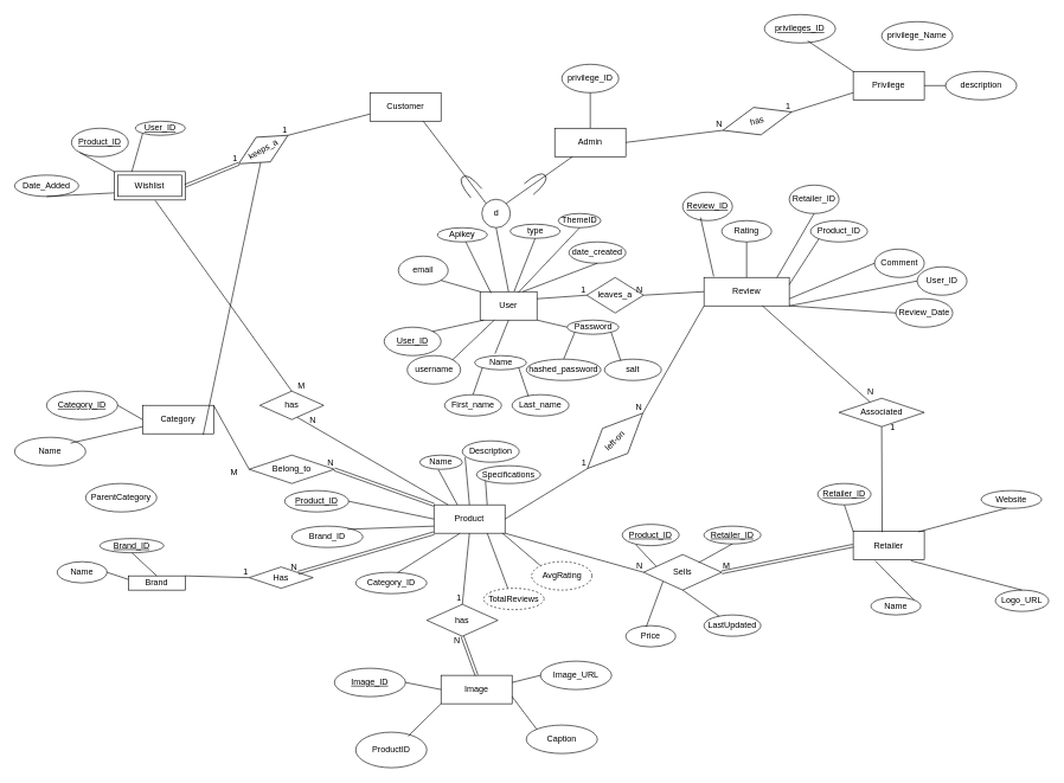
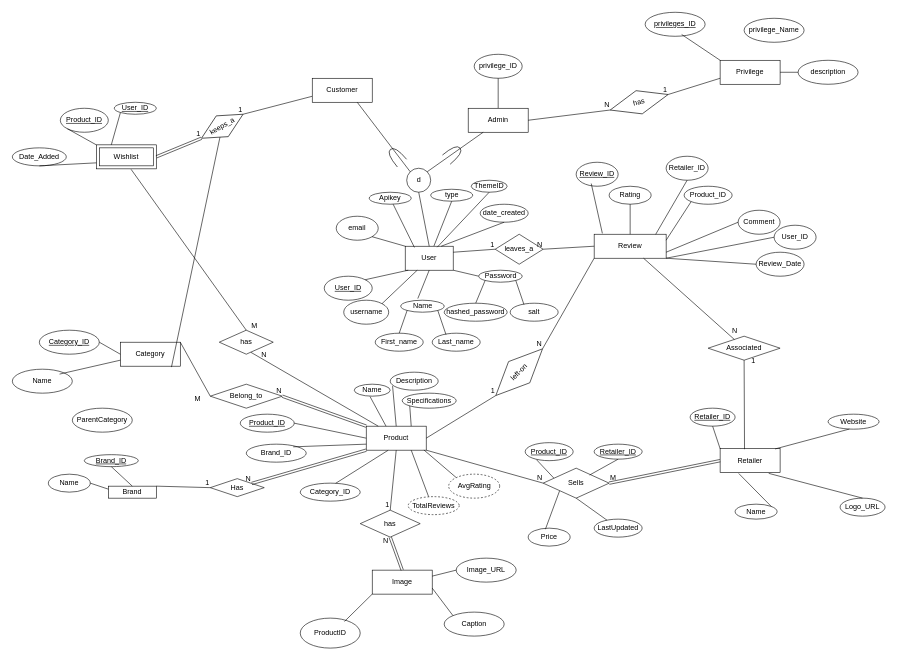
- <mxCell id="116" value="Image_ID" style="ellipse;whiteSpace=wrap;html=1;align=center;fontStyle=4;" parent="1" vertex="1"><mxGeometry x="470" y="940" width="100" height="40" as="geometry" /></mxCell>
- <mxCell id="122" value="" style="endArrow=none;html=1;rounded=0;entryX=0;entryY=0.5;entryDx=0;entryDy=0;exitX=1;exitY=0.5;exitDx=0;exitDy=0;" parent="1" source="116" target="115" edge="1"><mxGeometry relative="1" as="geometry"><mxPoint x="750" y="960" as="sourcePoint" /><mxPoint x="910" y="960" as="targetPoint" /></mxGeometry></mxCell>
